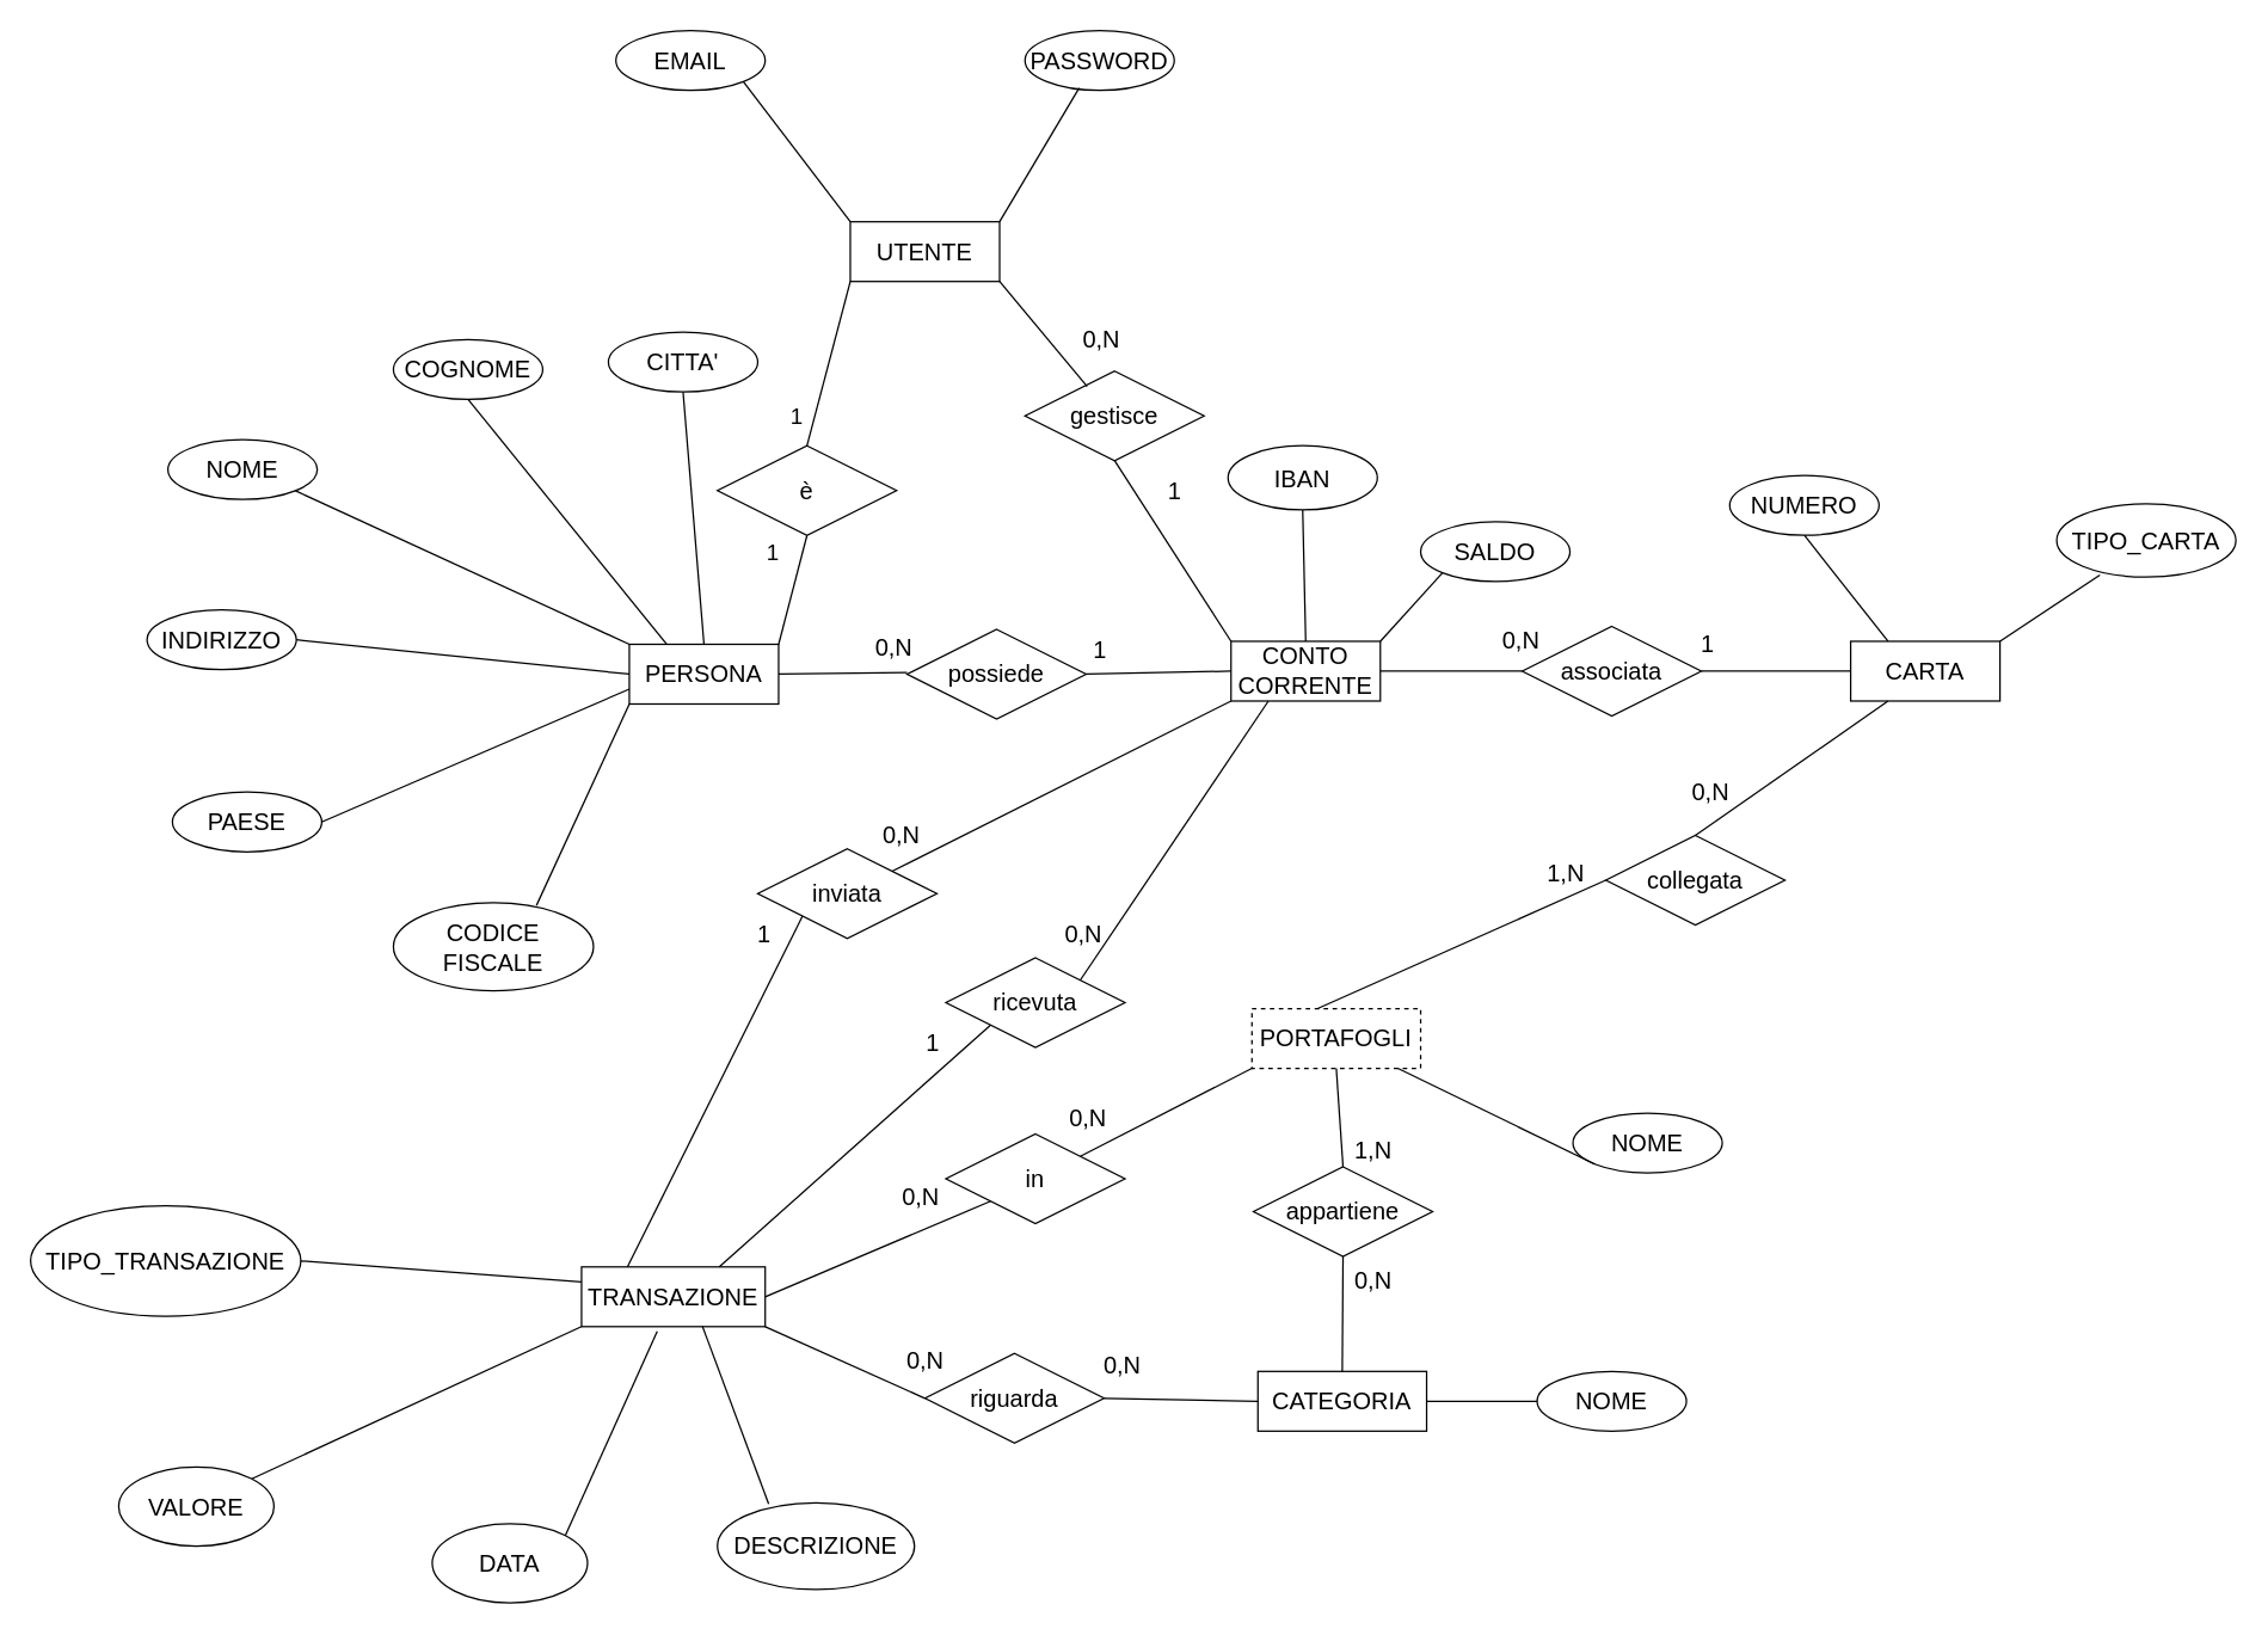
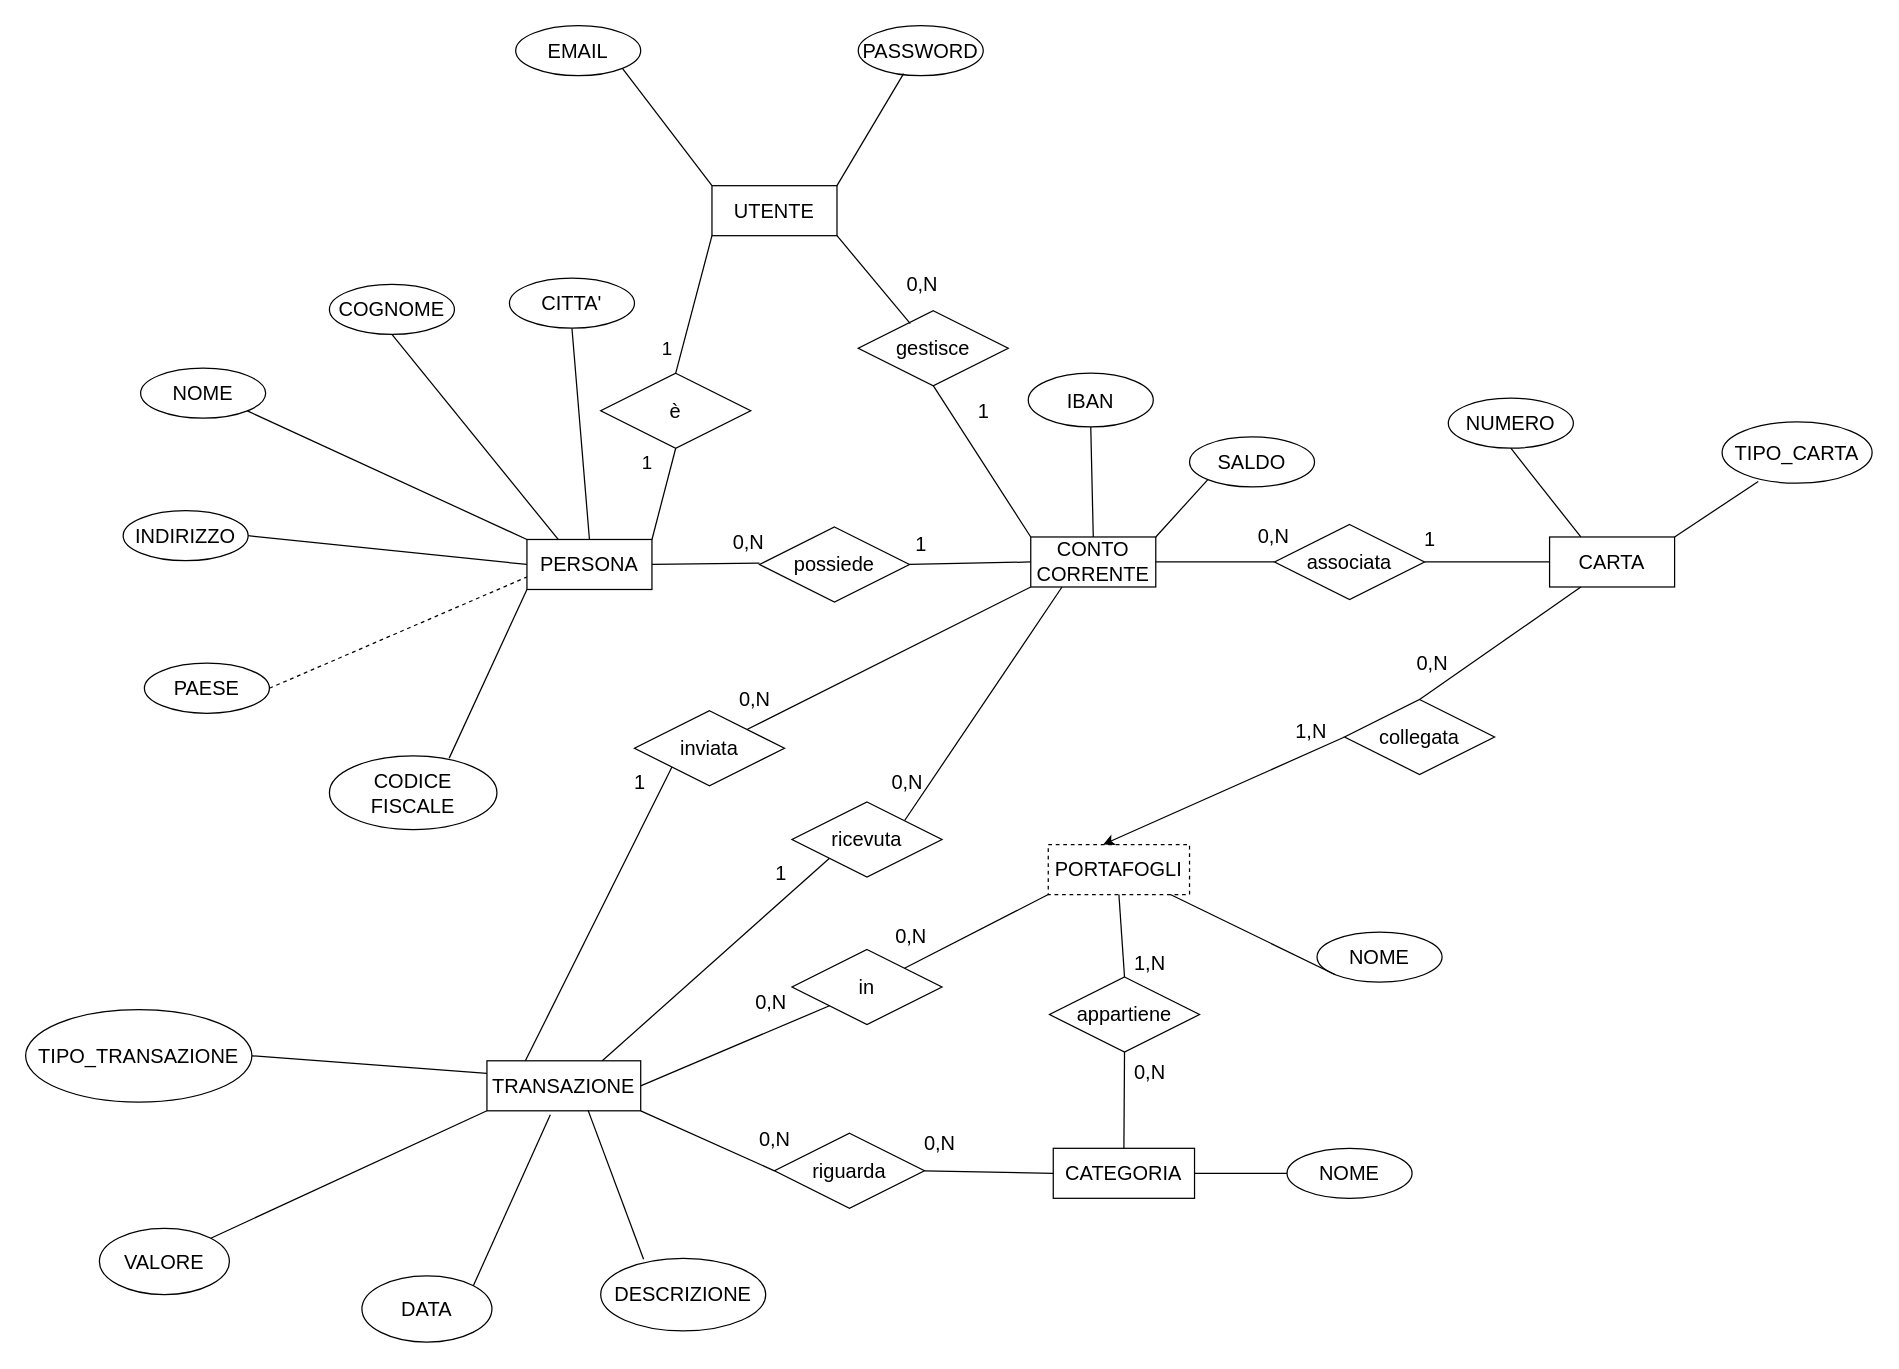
- <mxCell id="28" value="" style="endArrow=none;html=1;rounded=0;entryX=0;entryY=0.75;entryDx=0;entryDy=0;exitX=1;exitY=0.5;exitDx=0;exitDy=0;" parent="1" source="25" target="4" edge="1"><mxGeometry relative="1" as="geometry"><mxPoint x="261" y="556" as="sourcePoint" /><mxPoint x="323" y="421" as="targetPoint" /></mxGeometry></mxCell>
+ <mxCell id="28" value="" style="endArrow=none;html=1;rounded=0;entryX=0;entryY=0.75;entryDx=0;entryDy=0;exitX=1;exitY=0.5;exitDx=0;exitDy=0;dashed=1;" parent="1" source="25" target="4" edge="1"><mxGeometry relative="1" as="geometry"><mxPoint x="261" y="556" as="sourcePoint" /><mxPoint x="323" y="421" as="targetPoint" /></mxGeometry></mxCell>
- <mxCell id="13" value="" style="endArrow=none;html=1;rounded=0;entryX=0.389;entryY=0;entryDx=0;entryDy=0;entryPerimeter=0;exitX=0;exitY=0.5;exitDx=0;exitDy=0;" parent="1" source="88" target="7" edge="1"><mxGeometry relative="1" as="geometry"><mxPoint x="878" y="577" as="sourcePoint" /><mxPoint x="1212" y="571" as="targetPoint" /></mxGeometry></mxCell>
+ <mxCell id="13" value="" style="endArrow=classic;html=1;rounded=0;entryX=0.389;entryY=0;entryDx=0;entryDy=0;entryPerimeter=0;exitX=0;exitY=0.5;exitDx=0;exitDy=0;" parent="1" source="88" target="7" edge="1"><mxGeometry relative="1" as="geometry"><mxPoint x="878" y="577" as="sourcePoint" /><mxPoint x="1212" y="571" as="targetPoint" /></mxGeometry></mxCell>
